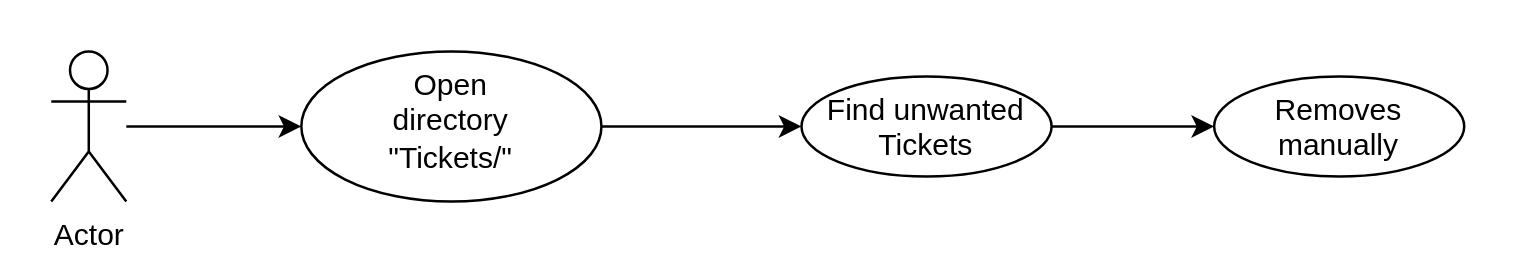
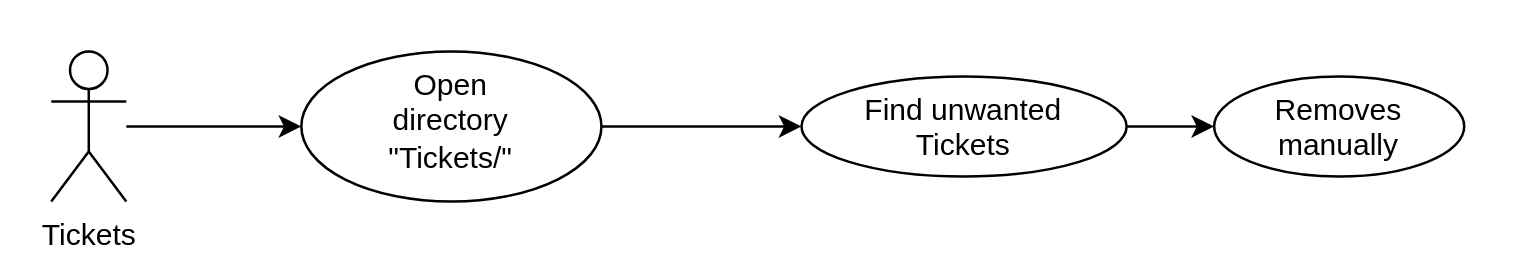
- <mxCell id="7" value="Find unwanted&lt;br&gt;Tickets" style="ellipse;whiteSpace=wrap;html=1;verticalAlign=top;" vertex="1" parent="1"><mxGeometry x="320" y="30" width="100" height="40" as="geometry" /></mxCell>
+ <mxCell id="7" value="Find unwanted&lt;br&gt;Tickets" style="ellipse;whiteSpace=wrap;html=1;verticalAlign=top;" vertex="1" parent="1"><mxGeometry x="320" y="30" width="130" height="40" as="geometry" /></mxCell>
- <mxCell id="3" value="Actor" style="shape=umlActor;verticalLabelPosition=bottom;verticalAlign=top;html=1;outlineConnect=0;" vertex="1" parent="1"><mxGeometry x="20" y="20" width="30" height="60" as="geometry" /></mxCell>
+ <mxCell id="3" value="Tickets" style="shape=umlActor;verticalLabelPosition=bottom;verticalAlign=top;html=1;outlineConnect=0;" vertex="1" parent="1"><mxGeometry x="20" y="20" width="30" height="60" as="geometry" /></mxCell>
